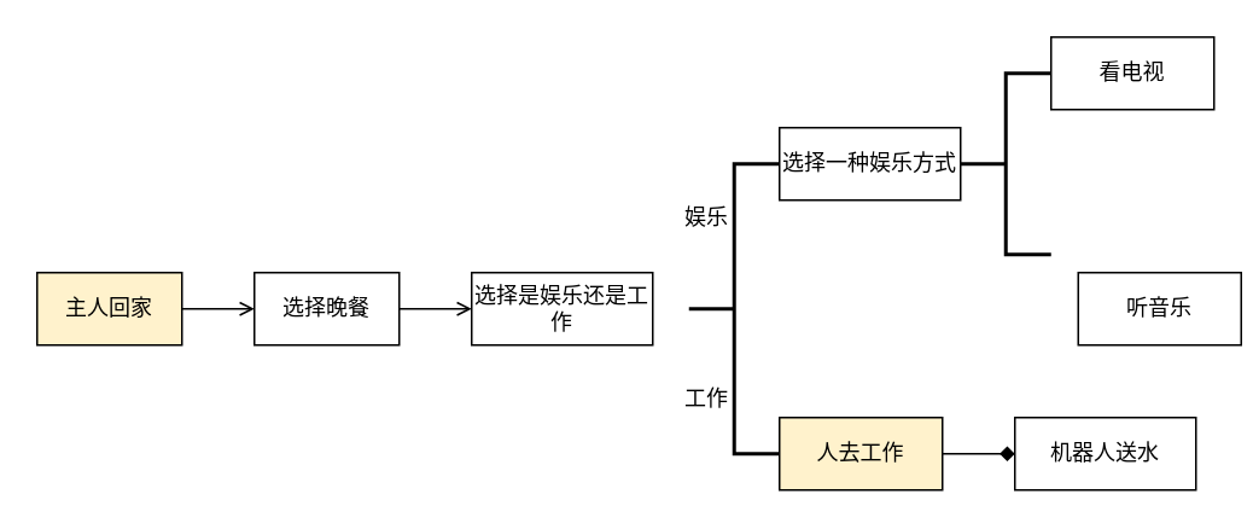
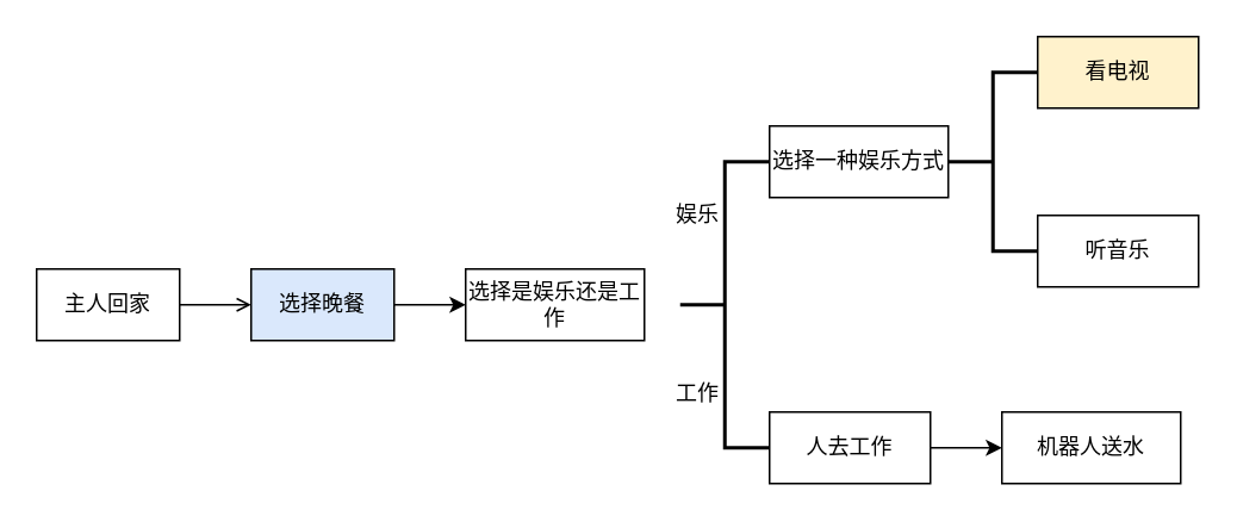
- <mxCell id="12" value="看电视" style="rounded=0;whiteSpace=wrap;html=1;" vertex="1" parent="1"><mxGeometry x="580" y="20" width="90" height="40" as="geometry" /></mxCell>
+ <mxCell id="12" value="看电视" style="rounded=0;whiteSpace=wrap;html=1;fillColor=#fff2cc;" vertex="1" parent="1"><mxGeometry x="580" y="20" width="90" height="40" as="geometry" /></mxCell>
- <mxCell id="2" value="主人回家" style="rounded=0;whiteSpace=wrap;html=1;fillColor=#fff2cc;" vertex="1" parent="1"><mxGeometry x="20" y="150" width="80" height="40" as="geometry" /></mxCell>
+ <mxCell id="2" value="主人回家" style="rounded=0;whiteSpace=wrap;html=1;" vertex="1" parent="1"><mxGeometry x="20" y="150" width="80" height="40" as="geometry" /></mxCell>
- <mxCell id="3" value="选择晚餐" style="rounded=0;whiteSpace=wrap;html=1;" vertex="1" parent="1"><mxGeometry x="140" y="150" width="80" height="40" as="geometry" /></mxCell>
+ <mxCell id="3" value="选择晚餐" style="rounded=0;whiteSpace=wrap;html=1;fillColor=#dae8fc;" vertex="1" parent="1"><mxGeometry x="140" y="150" width="80" height="40" as="geometry" /></mxCell>
- <mxCell id="16" value="" style="endArrow=open;html=1;exitX=1;exitY=0.5;exitDx=0;exitDy=0;" edge="1" parent="1" source="3" target="4"><mxGeometry width="50" height="50" relative="1" as="geometry"><mxPoint x="290" y="160" as="sourcePoint" /><mxPoint x="340" y="110" as="targetPoint" /></mxGeometry></mxCell>
+ <mxCell id="16" value="" style="endArrow=classic;html=1;exitX=1;exitY=0.5;exitDx=0;exitDy=0;" edge="1" parent="1" source="3" target="4"><mxGeometry width="50" height="50" relative="1" as="geometry"><mxPoint x="290" y="160" as="sourcePoint" /><mxPoint x="340" y="110" as="targetPoint" /></mxGeometry></mxCell>
- <mxCell id="13" value="听音乐" style="rounded=0;whiteSpace=wrap;html=1;" vertex="1" parent="1"><mxGeometry x="595" y="150" width="90" height="40" as="geometry" /></mxCell>
+ <mxCell id="13" value="听音乐" style="rounded=0;whiteSpace=wrap;html=1;" vertex="1" parent="1"><mxGeometry x="580" y="120" width="90" height="40" as="geometry" /></mxCell>
- <mxCell id="9" value="人去工作" style="rounded=0;whiteSpace=wrap;html=1;fillColor=#fff2cc;" vertex="1" parent="1"><mxGeometry x="430" y="230" width="90" height="40" as="geometry" /></mxCell>
+ <mxCell id="9" value="人去工作" style="rounded=0;whiteSpace=wrap;html=1;" vertex="1" parent="1"><mxGeometry x="430" y="230" width="90" height="40" as="geometry" /></mxCell>
- <mxCell id="14" value="" style="endArrow=diamond;html=1;exitX=1;exitY=0.5;exitDx=0;exitDy=0;entryX=0;entryY=0.5;entryDx=0;entryDy=0;" edge="1" parent="1" source="9" target="10"><mxGeometry width="50" height="50" relative="1" as="geometry"><mxPoint x="490" y="160" as="sourcePoint" /><mxPoint x="540" y="110" as="targetPoint" /></mxGeometry></mxCell>
+ <mxCell id="14" value="" style="endArrow=classic;html=1;exitX=1;exitY=0.5;exitDx=0;exitDy=0;entryX=0;entryY=0.5;entryDx=0;entryDy=0;" edge="1" parent="1" source="9" target="10"><mxGeometry width="50" height="50" relative="1" as="geometry"><mxPoint x="490" y="160" as="sourcePoint" /><mxPoint x="540" y="110" as="targetPoint" /></mxGeometry></mxCell>
